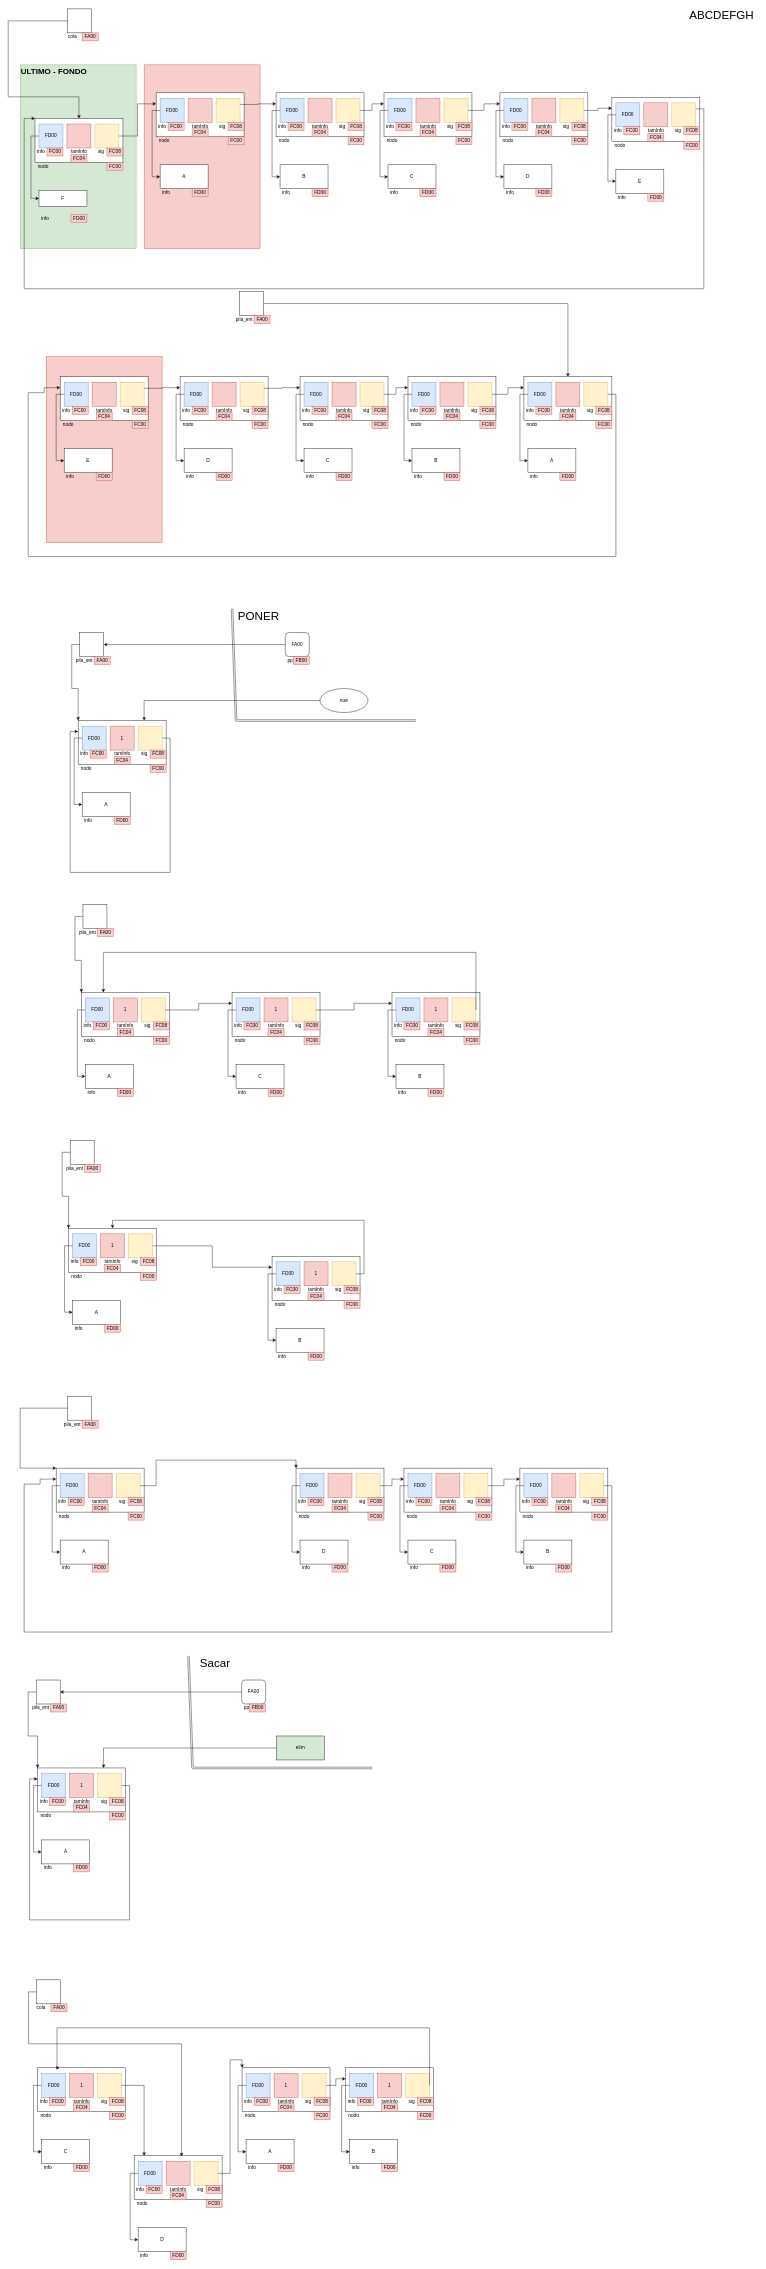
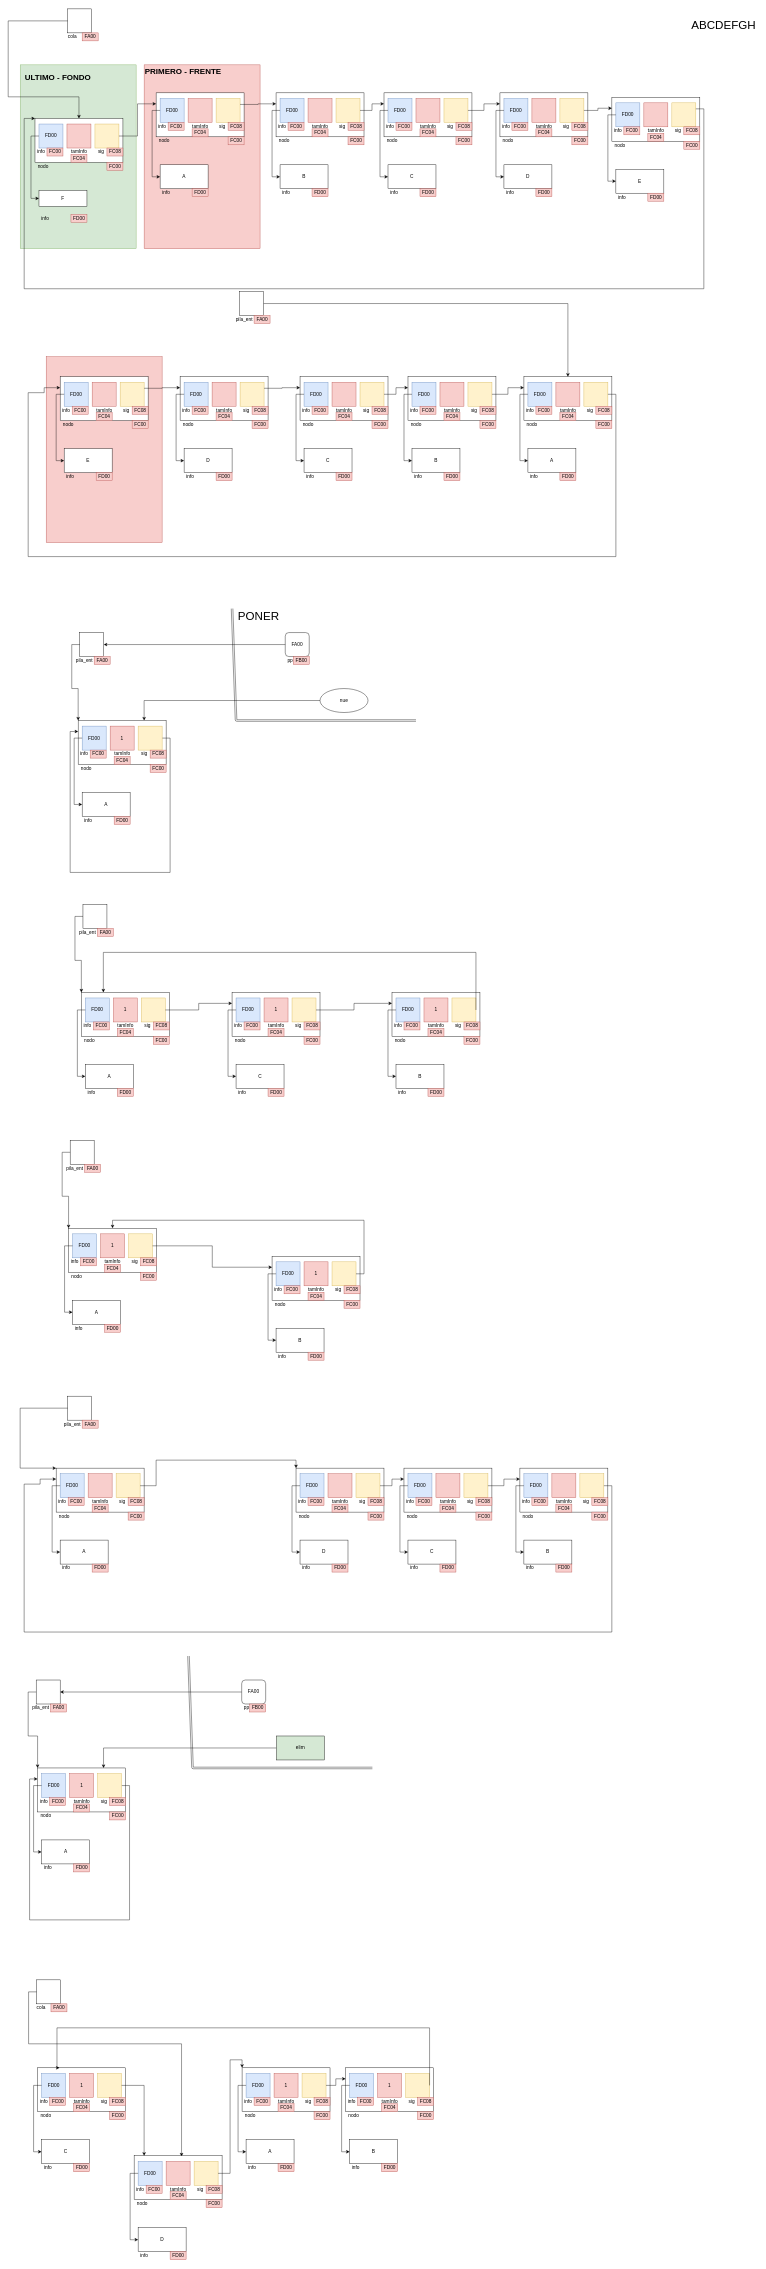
- <mxCell id="232" value="&lt;font style=&quot;font-size: 29px&quot;&gt;ABCDEFGH&lt;/font&gt;" style="text;html=1;align=center;verticalAlign=middle;resizable=0;points=[];autosize=1;" parent="1" vertex="1"><mxGeometry x="1714" y="20" width="180" height="30" as="geometry" /></mxCell>
+ <mxCell id="232" value="&lt;font style=&quot;font-size: 29px&quot;&gt;ABCDEFGH&lt;/font&gt;" style="text;html=1;align=center;verticalAlign=middle;resizable=0;points=[];autosize=1;" parent="1" vertex="1"><mxGeometry x="1719" y="45" width="180" height="30" as="geometry" /></mxCell>
- <mxCell id="612" value="ULTIMO - FONDO" style="text;html=1;align=left;verticalAlign=middle;resizable=0;points=[];autosize=1;strokeColor=none;fontStyle=1;fontSize=20;" vertex="1" parent="1"><mxGeometry x="50" y="160" width="180" height="30" as="geometry" /></mxCell>
+ <mxCell id="612" value="ULTIMO - FONDO" style="text;html=1;align=left;verticalAlign=middle;resizable=0;points=[];autosize=1;strokeColor=none;fontStyle=1;fontSize=20;" vertex="1" parent="1"><mxGeometry x="60" y="175" width="180" height="30" as="geometry" /></mxCell>
+ <mxCell id="611" value="PRIMERO - FRENTE" style="text;html=1;align=left;verticalAlign=middle;resizable=0;points=[];autosize=1;strokeColor=none;fontStyle=1;fontSize=20;" vertex="1" parent="1"><mxGeometry x="360" y="160" width="210" height="30" as="geometry" /></mxCell>
- <mxCell id="517" value="&lt;font style=&quot;font-size: 29px&quot;&gt;Sacar&lt;/font&gt;" style="text;html=1;align=center;verticalAlign=middle;resizable=0;points=[];autosize=1;" parent="1" vertex="1"><mxGeometry x="492" y="4144" width="90" height="30" as="geometry" /></mxCell>
